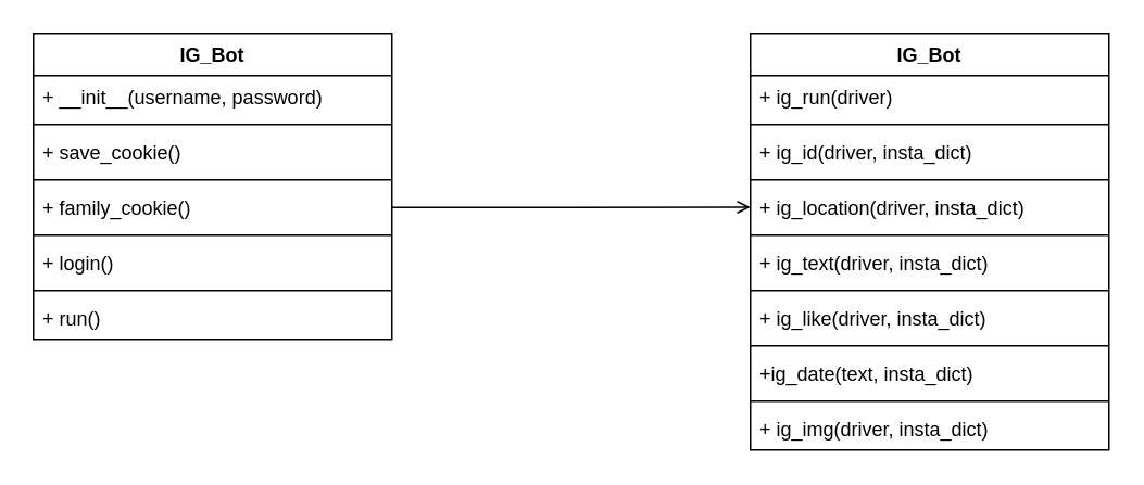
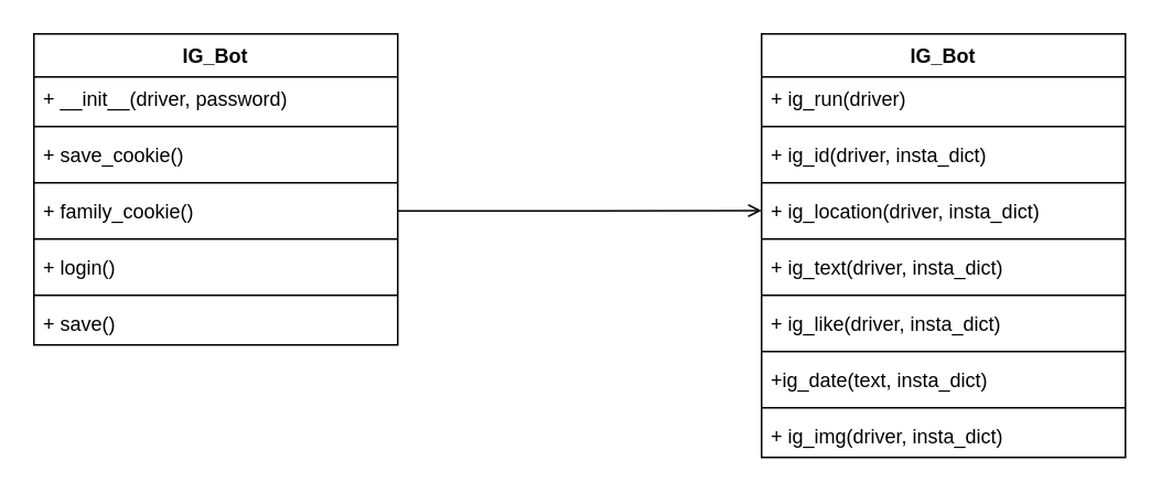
- <mxCell id="3" value="+ __init__(username, password)" style="text;strokeColor=none;fillColor=none;align=left;verticalAlign=top;spacingLeft=4;spacingRight=4;overflow=hidden;rotatable=0;points=[[0,0.5],[1,0.5]];portConstraint=eastwest;" vertex="1" parent="2"><mxGeometry y="26" width="220" height="26" as="geometry" /></mxCell>
+ <mxCell id="3" value="+ __init__(driver, password)" style="text;strokeColor=none;fillColor=none;align=left;verticalAlign=top;spacingLeft=4;spacingRight=4;overflow=hidden;rotatable=0;points=[[0,0.5],[1,0.5]];portConstraint=eastwest;" vertex="1" parent="2"><mxGeometry y="26" width="220" height="26" as="geometry" /></mxCell>
- <mxCell id="11" value="+ run()" style="text;strokeColor=none;fillColor=none;align=left;verticalAlign=top;spacingLeft=4;spacingRight=4;overflow=hidden;rotatable=0;points=[[0,0.5],[1,0.5]];portConstraint=eastwest;" vertex="1" parent="2"><mxGeometry y="162" width="220" height="26" as="geometry" /></mxCell>
+ <mxCell id="11" value="+ save()" style="text;strokeColor=none;fillColor=none;align=left;verticalAlign=top;spacingLeft=4;spacingRight=4;overflow=hidden;rotatable=0;points=[[0,0.5],[1,0.5]];portConstraint=eastwest;" vertex="1" parent="2"><mxGeometry y="162" width="220" height="26" as="geometry" /></mxCell>
